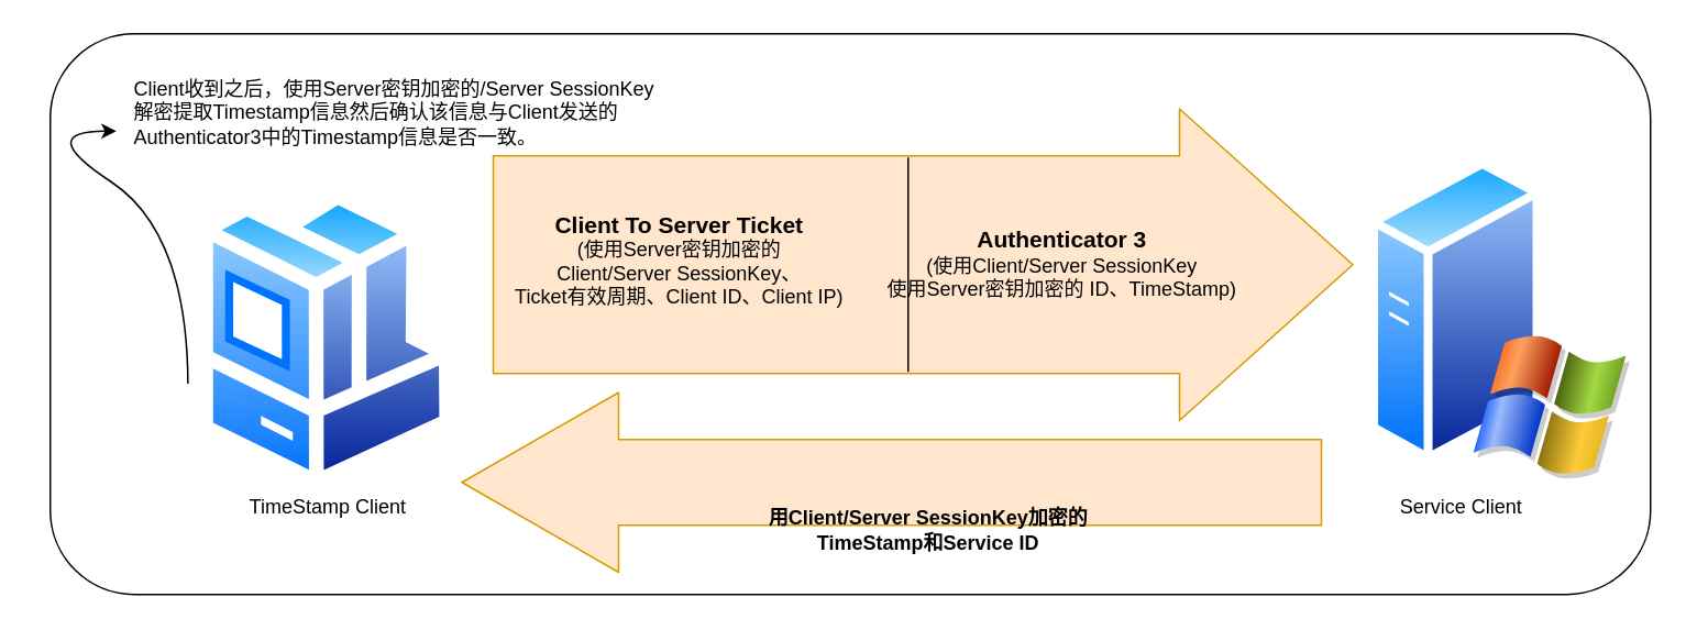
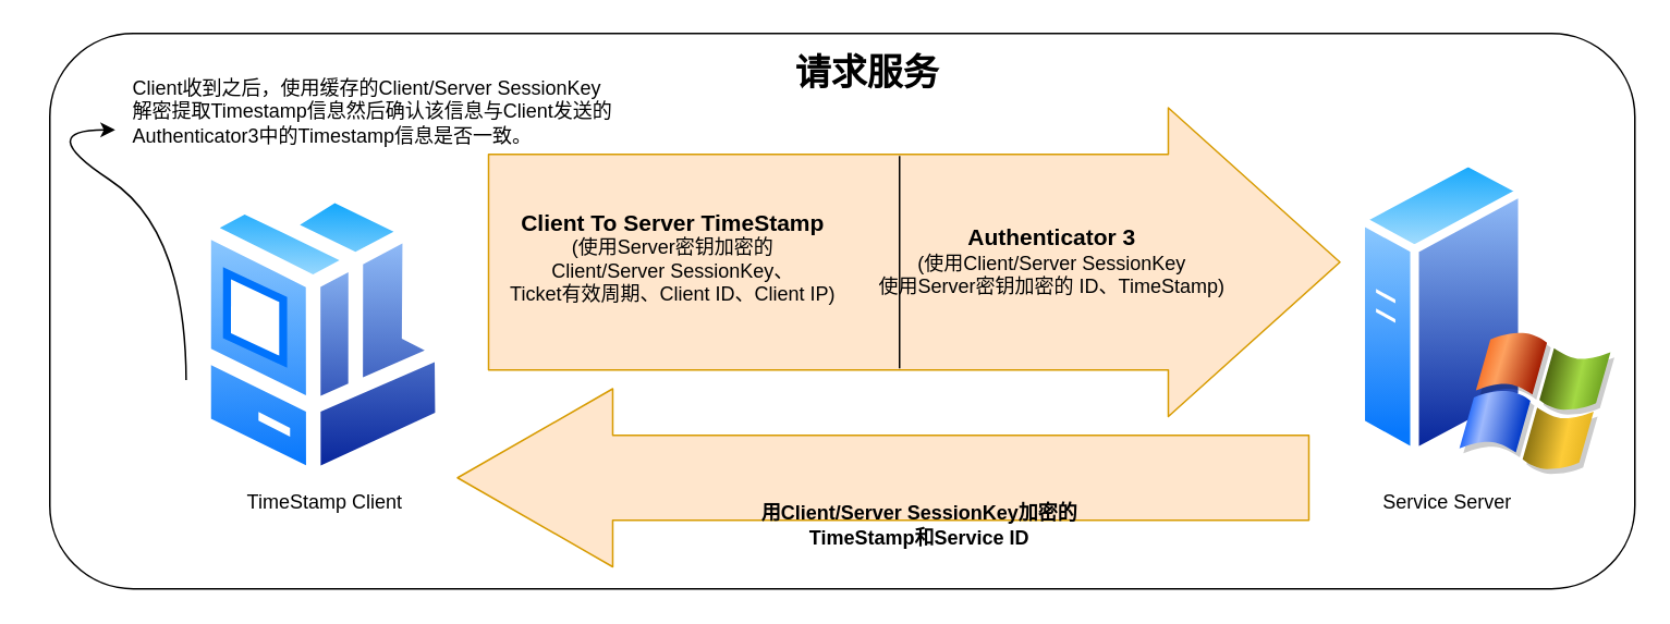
+ <mxCell id="14" value="请求服务" style="text;html=1;align=center;verticalAlign=middle;resizable=0;points=[];autosize=1;fontStyle=1;fontSize=22;" parent="1" vertex="1"><mxGeometry x="480" y="30" width="100" height="30" as="geometry" /></mxCell>
- <mxCell id="12" value="Client收到之后，使用Server密钥加密的/Server SessionKey&lt;br&gt;解密提取Timestamp信息然后确认该信息与Client发送的&lt;br&gt;Authenticator3中的Timestamp信息是否一致。" style="text;html=1;align=left;verticalAlign=middle;resizable=0;points=[];autosize=1;" parent="1" vertex="1"><mxGeometry x="79" y="42.5" width="310" height="50" as="geometry" /></mxCell>
+ <mxCell id="12" value="Client收到之后，使用缓存的Client/Server SessionKey&lt;br&gt;解密提取Timestamp信息然后确认该信息与Client发送的&lt;br&gt;Authenticator3中的Timestamp信息是否一致。" style="text;html=1;align=left;verticalAlign=middle;resizable=0;points=[];autosize=1;" parent="1" vertex="1"><mxGeometry x="79" y="42.5" width="310" height="50" as="geometry" /></mxCell>
- <mxCell id="9" value="&lt;b&gt;&lt;font style=&quot;font-size: 14px&quot;&gt;Client To Server Ticket&lt;/font&gt;&lt;/b&gt;&lt;br&gt;(使用Server密钥加密的&lt;br&gt;Client/Server SessionKey、&lt;br&gt;Ticket有效周期、Client ID、Client IP)" style="text;html=1;align=center;verticalAlign=middle;resizable=0;points=[];autosize=1;" parent="1" vertex="1"><mxGeometry x="306" y="127" width="210" height="60" as="geometry" /></mxCell>
+ <mxCell id="9" value="&lt;b&gt;&lt;font style=&quot;font-size: 14px&quot;&gt;Client To Server TimeStamp&lt;/font&gt;&lt;/b&gt;&lt;br&gt;(使用Server密钥加密的&lt;br&gt;Client/Server SessionKey、&lt;br&gt;Ticket有效周期、Client ID、Client IP)" style="text;html=1;align=center;verticalAlign=middle;resizable=0;points=[];autosize=1;" parent="1" vertex="1"><mxGeometry x="306" y="127" width="210" height="60" as="geometry" /></mxCell>
- <mxCell id="8" value="Service Client" style="text;html=1;align=center;verticalAlign=middle;resizable=0;points=[];autosize=1;" parent="1" vertex="1"><mxGeometry x="840" y="297" width="90" height="20" as="geometry" /></mxCell>
+ <mxCell id="8" value="Service Server" style="text;html=1;align=center;verticalAlign=middle;resizable=0;points=[];autosize=1;" parent="1" vertex="1"><mxGeometry x="840" y="297" width="90" height="20" as="geometry" /></mxCell>
